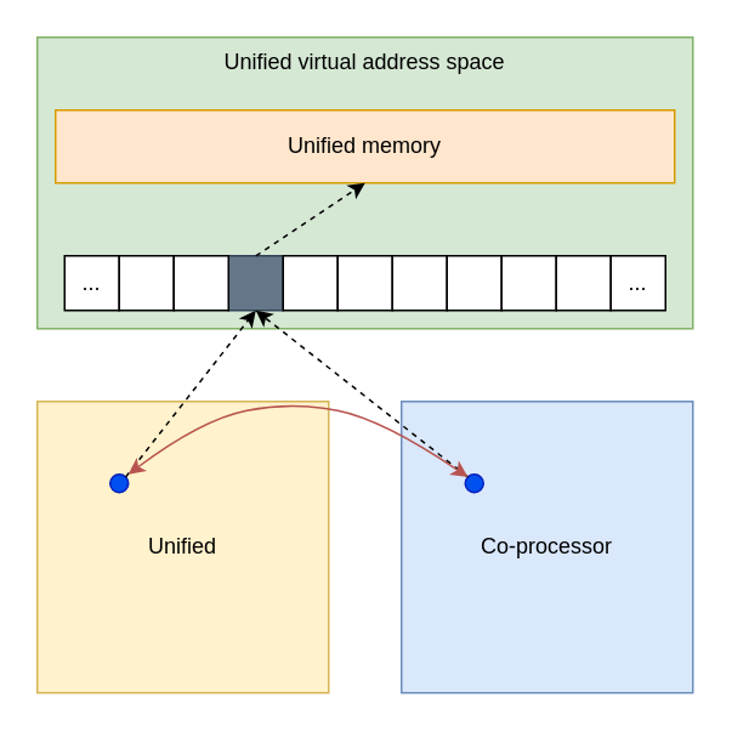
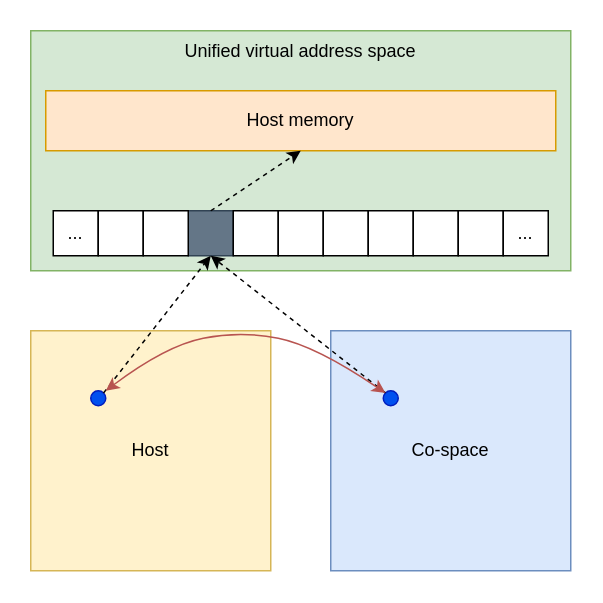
- <mxCell id="21" value="Unified memory" style="rounded=0;whiteSpace=wrap;html=1;fillColor=#ffe6cc;strokeColor=#d79b00;" vertex="1" parent="1"><mxGeometry x="30" y="60" width="340" height="40" as="geometry" /></mxCell>
+ <mxCell id="21" value="Host memory" style="rounded=0;whiteSpace=wrap;html=1;fillColor=#ffe6cc;strokeColor=#d79b00;" vertex="1" parent="1"><mxGeometry x="30" y="60" width="340" height="40" as="geometry" /></mxCell>
- <mxCell id="3" value="Unified" style="rounded=0;whiteSpace=wrap;html=1;fillColor=#fff2cc;strokeColor=#d6b656;" vertex="1" parent="1"><mxGeometry x="20" y="220" width="160" height="160" as="geometry" /></mxCell>
+ <mxCell id="3" value="Host" style="rounded=0;whiteSpace=wrap;html=1;fillColor=#fff2cc;strokeColor=#d6b656;" vertex="1" parent="1"><mxGeometry x="20" y="220" width="160" height="160" as="geometry" /></mxCell>
- <mxCell id="4" value="Co-processor" style="rounded=0;whiteSpace=wrap;html=1;fillColor=#dae8fc;strokeColor=#6c8ebf;" vertex="1" parent="1"><mxGeometry x="220" y="220" width="160" height="160" as="geometry" /></mxCell>
+ <mxCell id="4" value="Co-space" style="rounded=0;whiteSpace=wrap;html=1;fillColor=#dae8fc;strokeColor=#6c8ebf;" vertex="1" parent="1"><mxGeometry x="220" y="220" width="160" height="160" as="geometry" /></mxCell>
